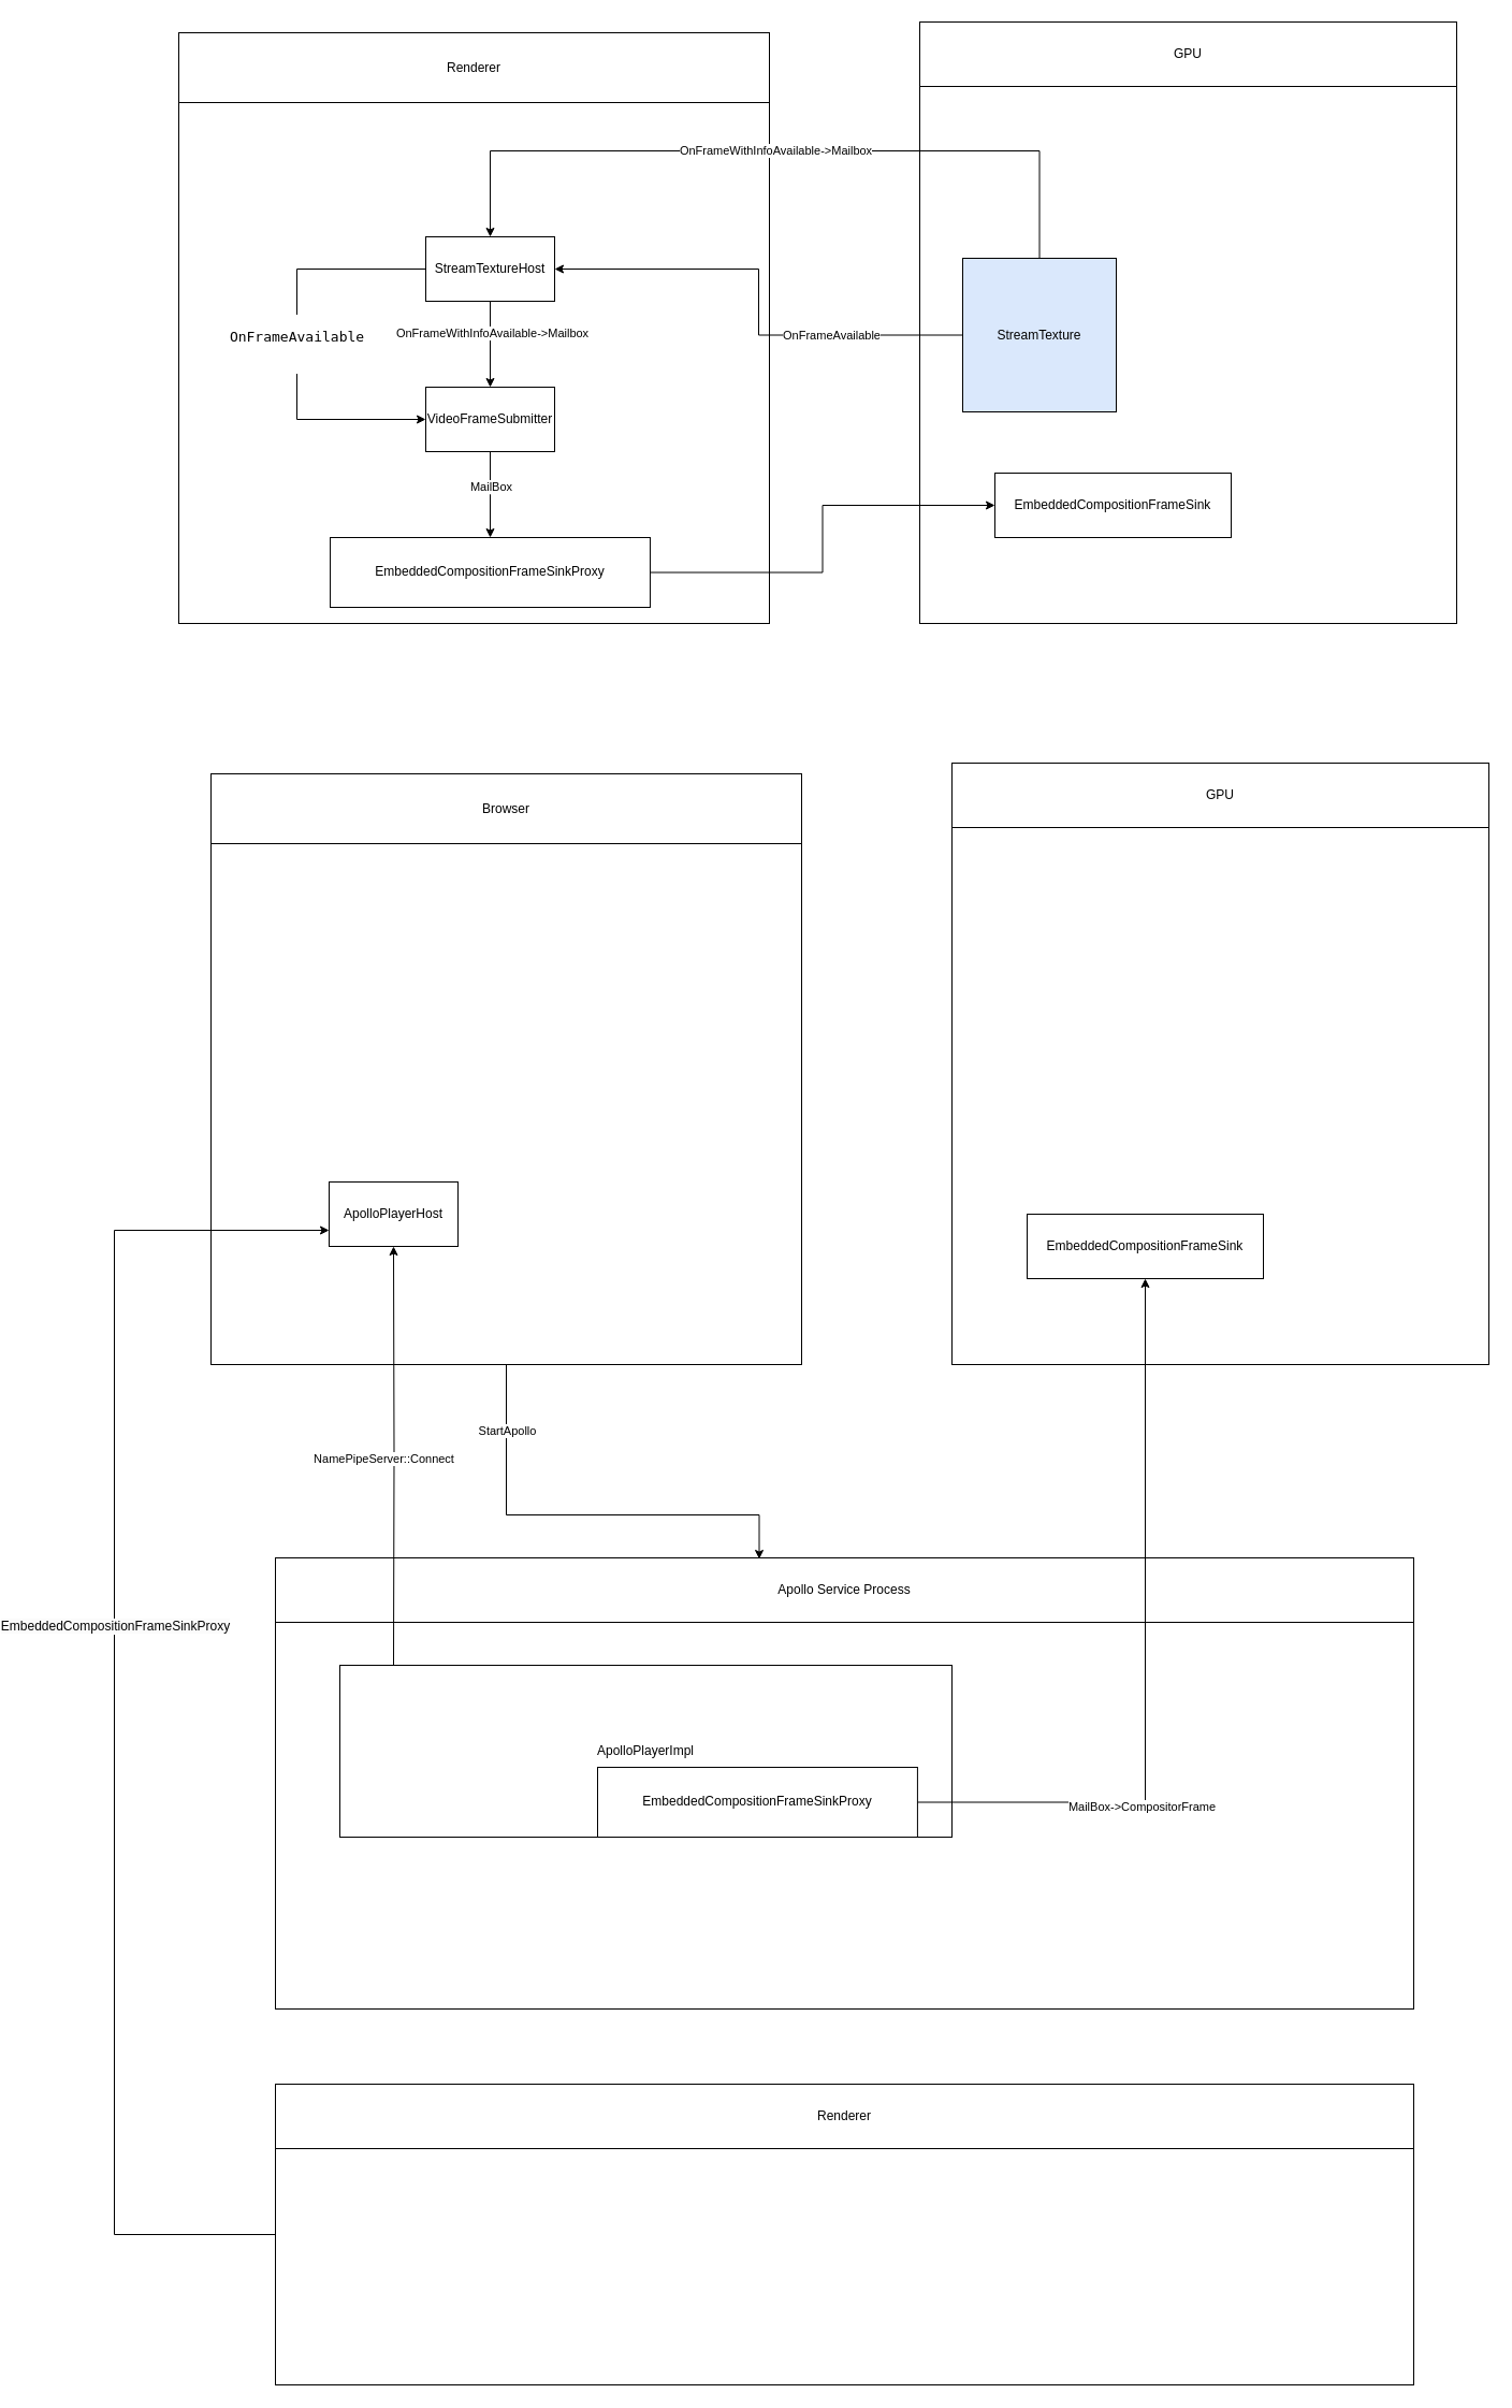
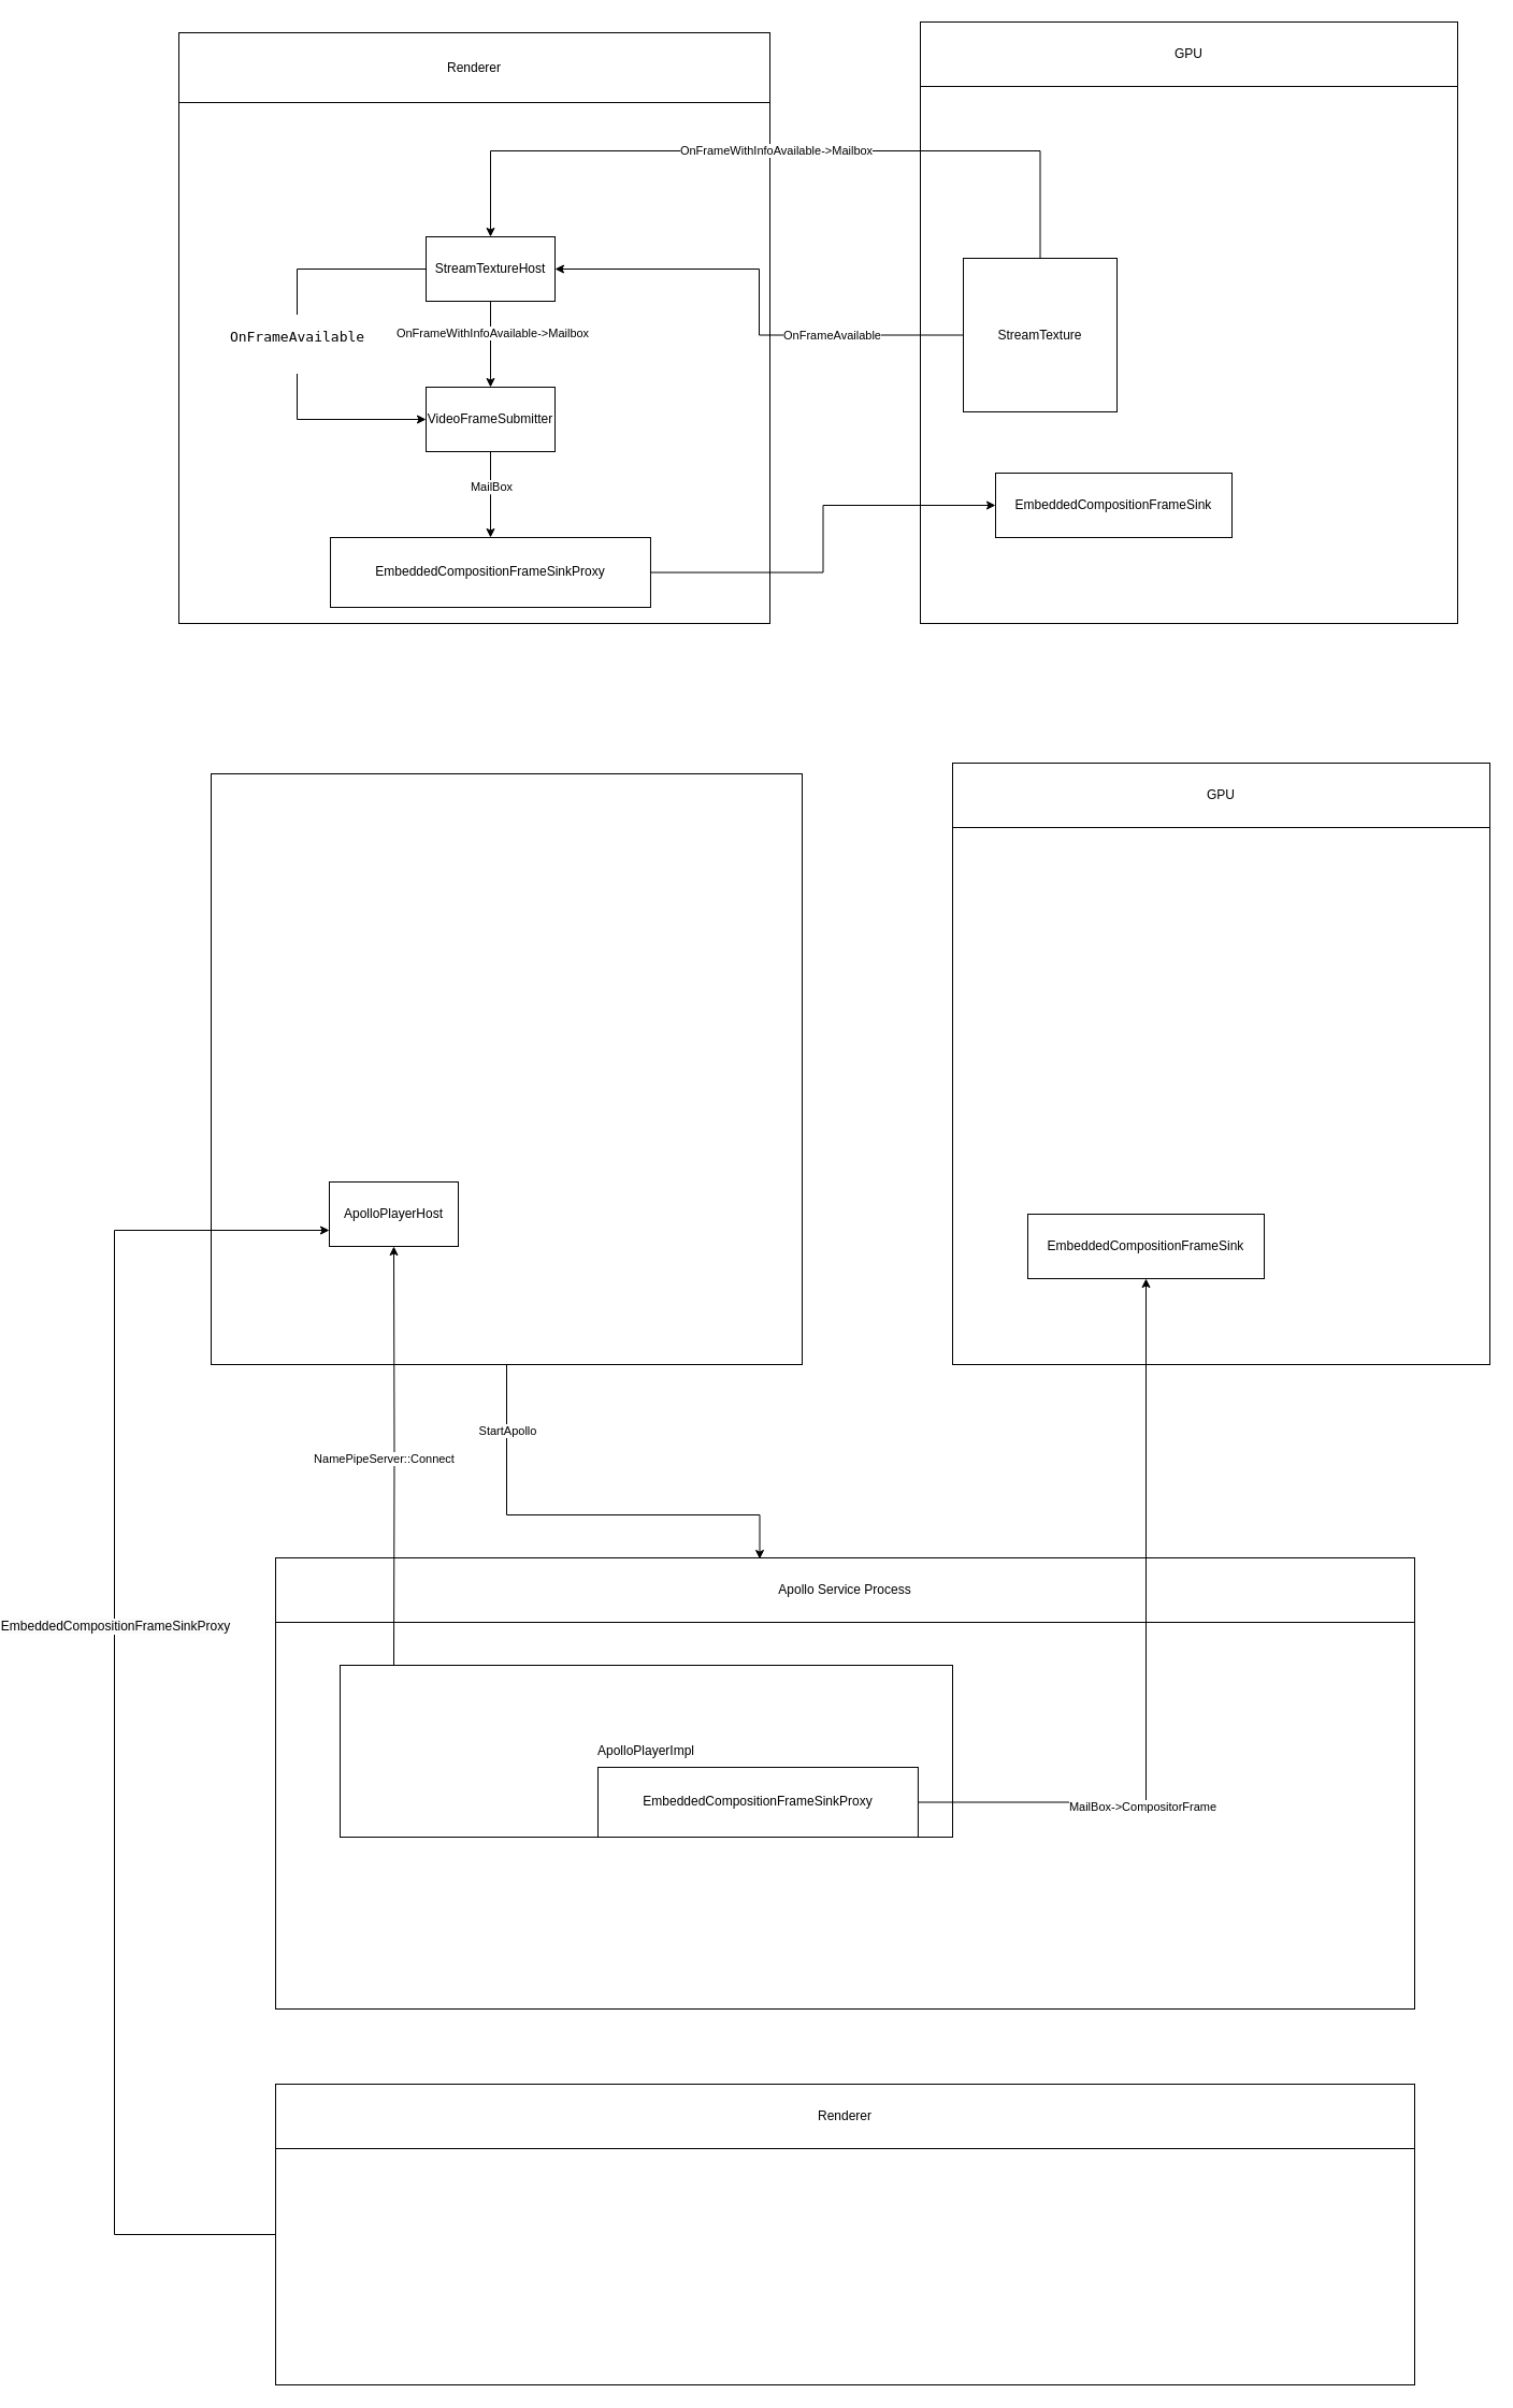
- <mxCell id="15" value="StreamTexture" style="whiteSpace=wrap;html=1;aspect=fixed;fillColor=#dae8fc;" parent="1" vertex="1"><mxGeometry x="810" y="240" width="143" height="143" as="geometry" /></mxCell>
+ <mxCell id="15" value="StreamTexture" style="whiteSpace=wrap;html=1;aspect=fixed;" parent="1" vertex="1"><mxGeometry x="810" y="240" width="143" height="143" as="geometry" /></mxCell>
- <mxCell id="23" value="Browser" style="rounded=0;whiteSpace=wrap;html=1;" parent="21" vertex="1"><mxGeometry width="550" height="65" as="geometry" /></mxCell>
